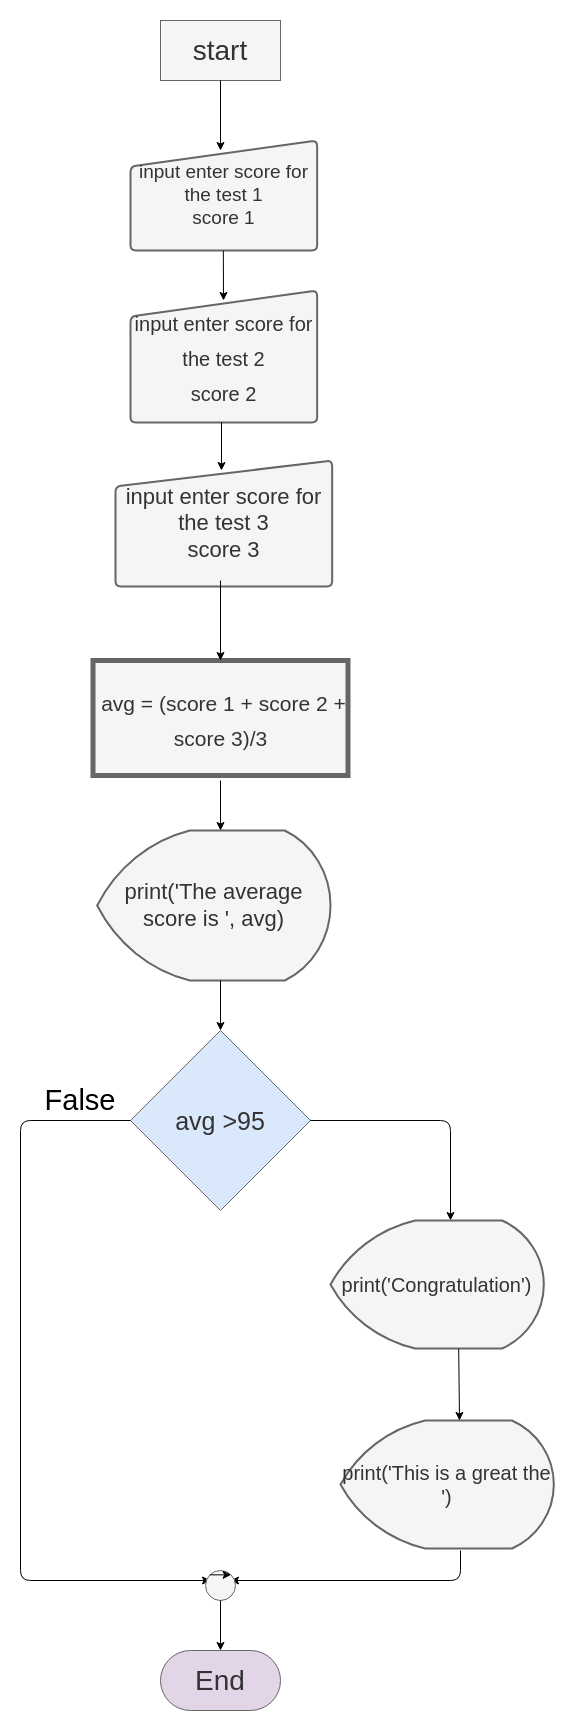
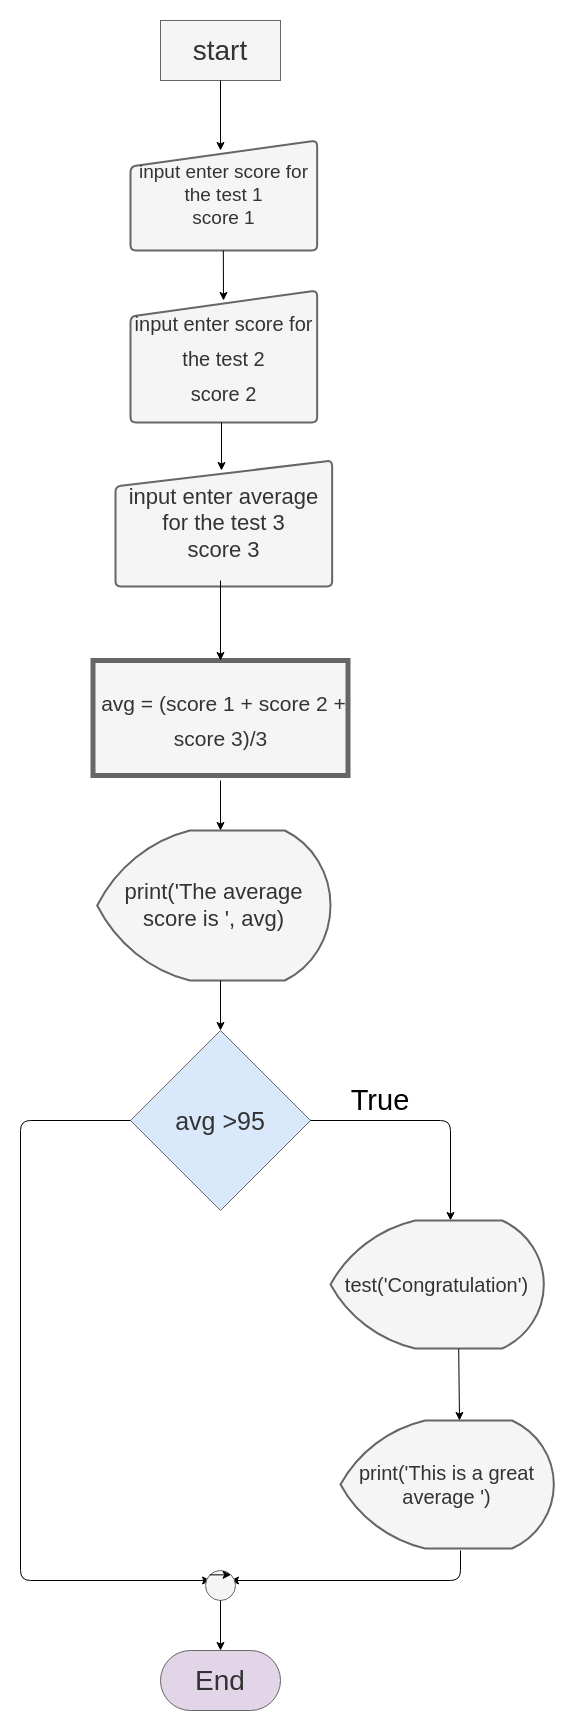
- <mxCell id="16" value="&lt;font style=&quot;font-size: 22px&quot;&gt;input enter score for the test 3&lt;br&gt;score 3&lt;br&gt;&lt;/font&gt;" style="html=1;strokeWidth=2;shape=manualInput;whiteSpace=wrap;rounded=1;size=26;arcSize=11;fontSize=17;fillColor=#f5f5f5;strokeColor=#666666;fontColor=#333333;" vertex="1" parent="1"><mxGeometry x="115" y="460" width="216.66" height="126" as="geometry" /></mxCell>
+ <mxCell id="16" value="&lt;font style=&quot;font-size: 22px&quot;&gt;input enter average for the test 3&lt;br&gt;score 3&lt;br&gt;&lt;/font&gt;" style="html=1;strokeWidth=2;shape=manualInput;whiteSpace=wrap;rounded=1;size=26;arcSize=11;fontSize=17;fillColor=#f5f5f5;strokeColor=#666666;fontColor=#333333;" vertex="1" parent="1"><mxGeometry x="115" y="460" width="216.66" height="126" as="geometry" /></mxCell>
- <mxCell id="13" value="False" style="text;html=1;strokeColor=none;fillColor=none;align=center;verticalAlign=middle;whiteSpace=wrap;rounded=0;strokeWidth=5;fontSize=29;" vertex="1" parent="1"><mxGeometry x="60" y="1090" width="40" height="20" as="geometry" /></mxCell>
+ <mxCell id="12" value="&lt;font style=&quot;font-size: 29px&quot;&gt;True&lt;/font&gt;" style="text;html=1;strokeColor=none;fillColor=none;align=center;verticalAlign=middle;whiteSpace=wrap;rounded=0;" vertex="1" parent="1"><mxGeometry x="360" y="1090" width="40" height="20" as="geometry" /></mxCell>
- <mxCell id="6" value="&lt;font style=&quot;font-size: 20px&quot;&gt;print('Congratulation')&lt;/font&gt;" style="strokeWidth=2;html=1;shape=mxgraph.flowchart.display;whiteSpace=wrap;fillColor=#f5f5f5;strokeColor=#666666;fontColor=#333333;" vertex="1" parent="1"><mxGeometry x="330" y="1220" width="213.33" height="128" as="geometry" /></mxCell>
+ <mxCell id="6" value="&lt;font style=&quot;font-size: 20px&quot;&gt;test('Congratulation')&lt;/font&gt;" style="strokeWidth=2;html=1;shape=mxgraph.flowchart.display;whiteSpace=wrap;fillColor=#f5f5f5;strokeColor=#666666;fontColor=#333333;" vertex="1" parent="1"><mxGeometry x="330" y="1220" width="213.33" height="128" as="geometry" /></mxCell>
- <mxCell id="7" value="&lt;font style=&quot;font-size: 20px&quot;&gt;print('This is a great the ')&lt;/font&gt;" style="strokeWidth=2;html=1;shape=mxgraph.flowchart.display;whiteSpace=wrap;fillColor=#f5f5f5;strokeColor=#666666;fontColor=#333333;" vertex="1" parent="1"><mxGeometry x="340" y="1420" width="213.33" height="128" as="geometry" /></mxCell>
+ <mxCell id="7" value="&lt;font style=&quot;font-size: 20px&quot;&gt;print('This is a great average ')&lt;/font&gt;" style="strokeWidth=2;html=1;shape=mxgraph.flowchart.display;whiteSpace=wrap;fillColor=#f5f5f5;strokeColor=#666666;fontColor=#333333;" vertex="1" parent="1"><mxGeometry x="340" y="1420" width="213.33" height="128" as="geometry" /></mxCell>
